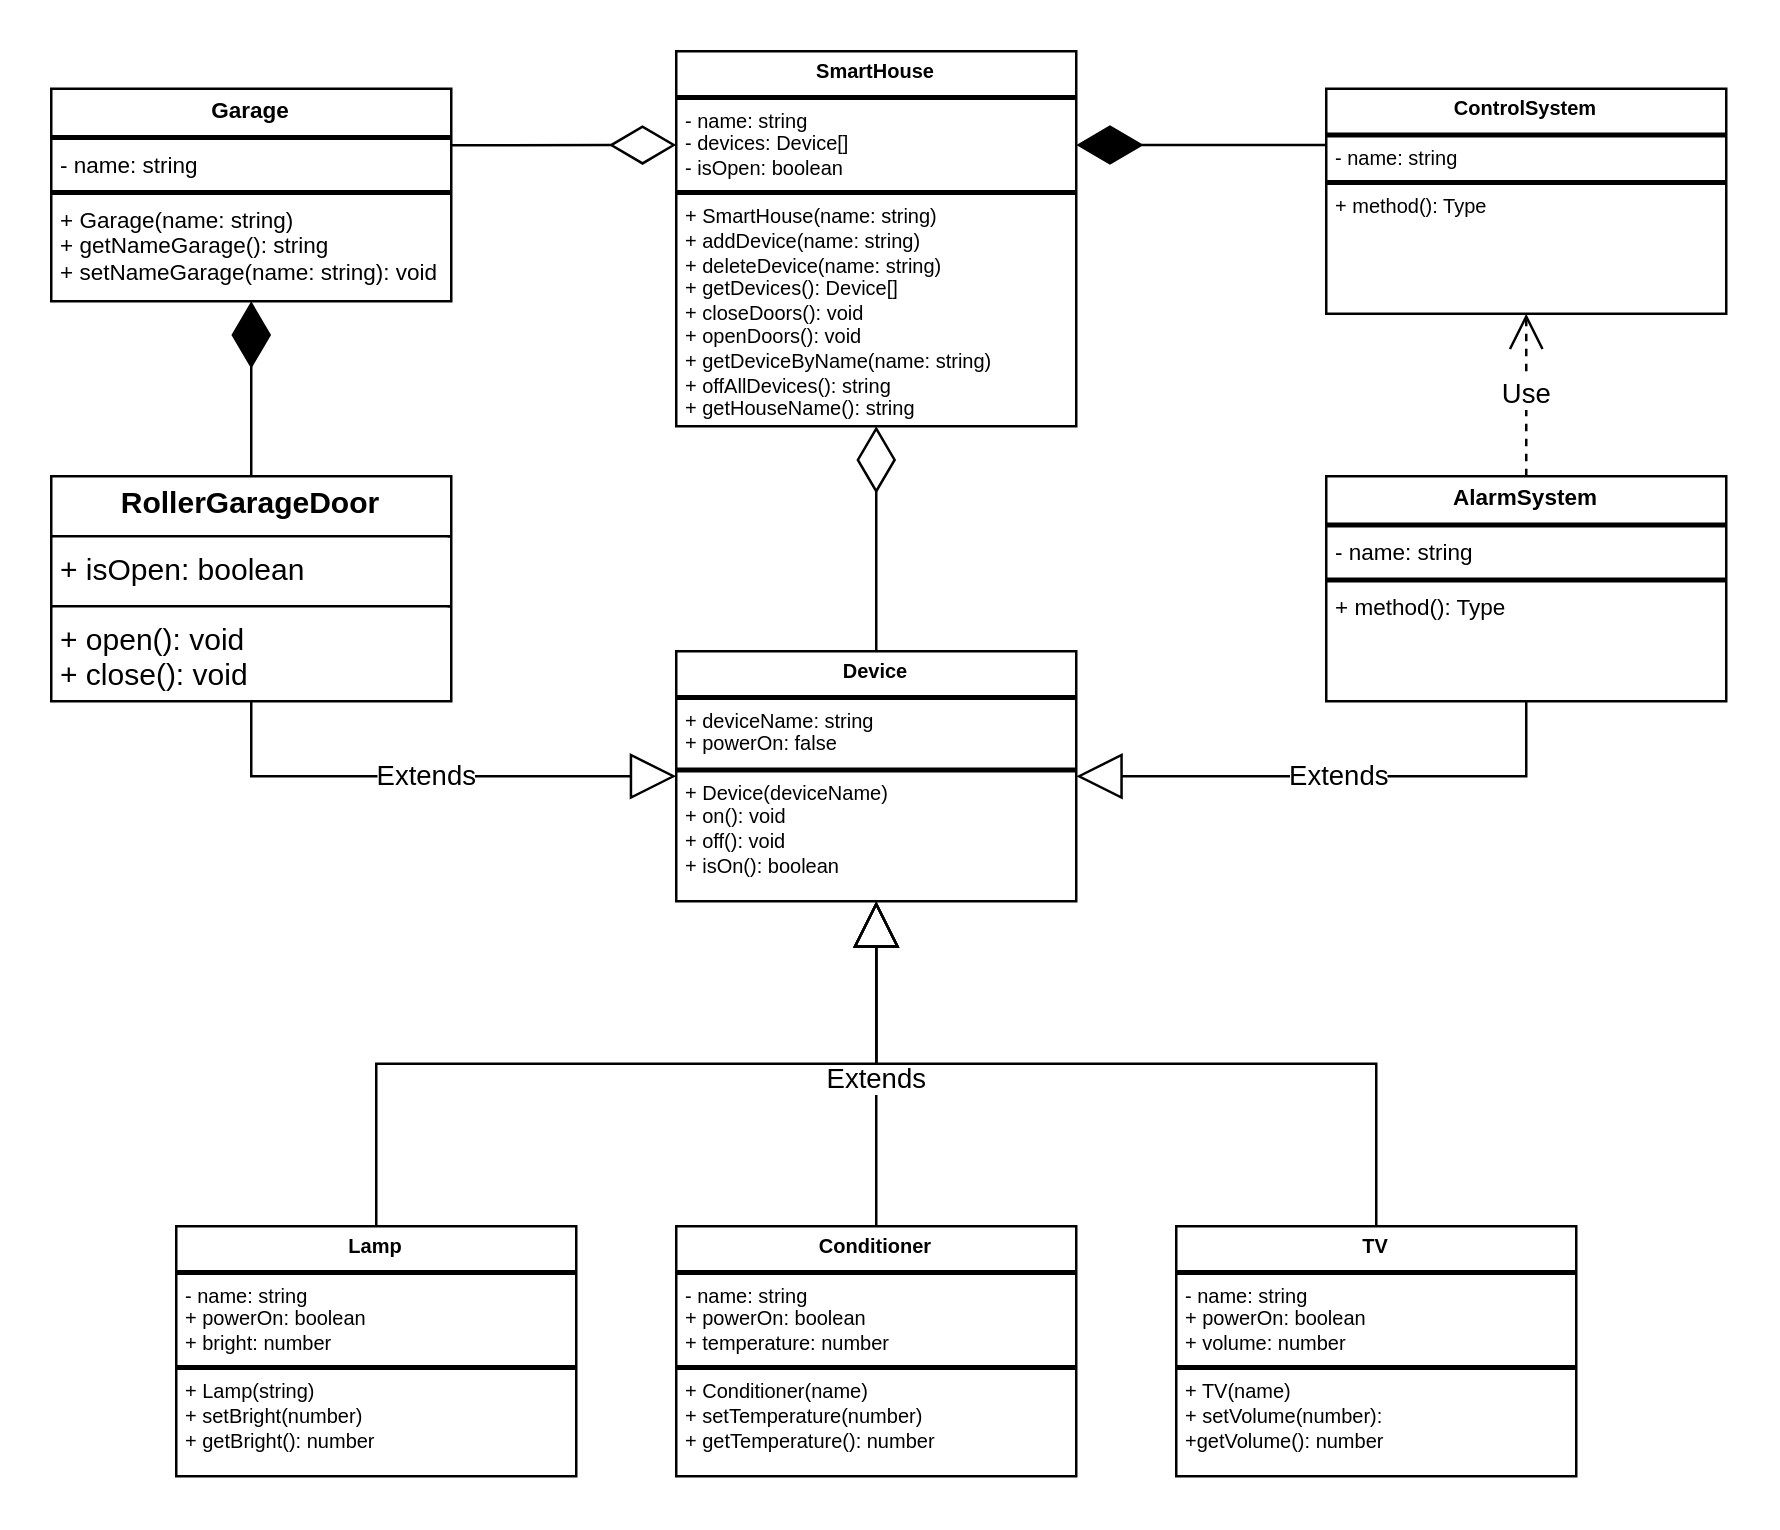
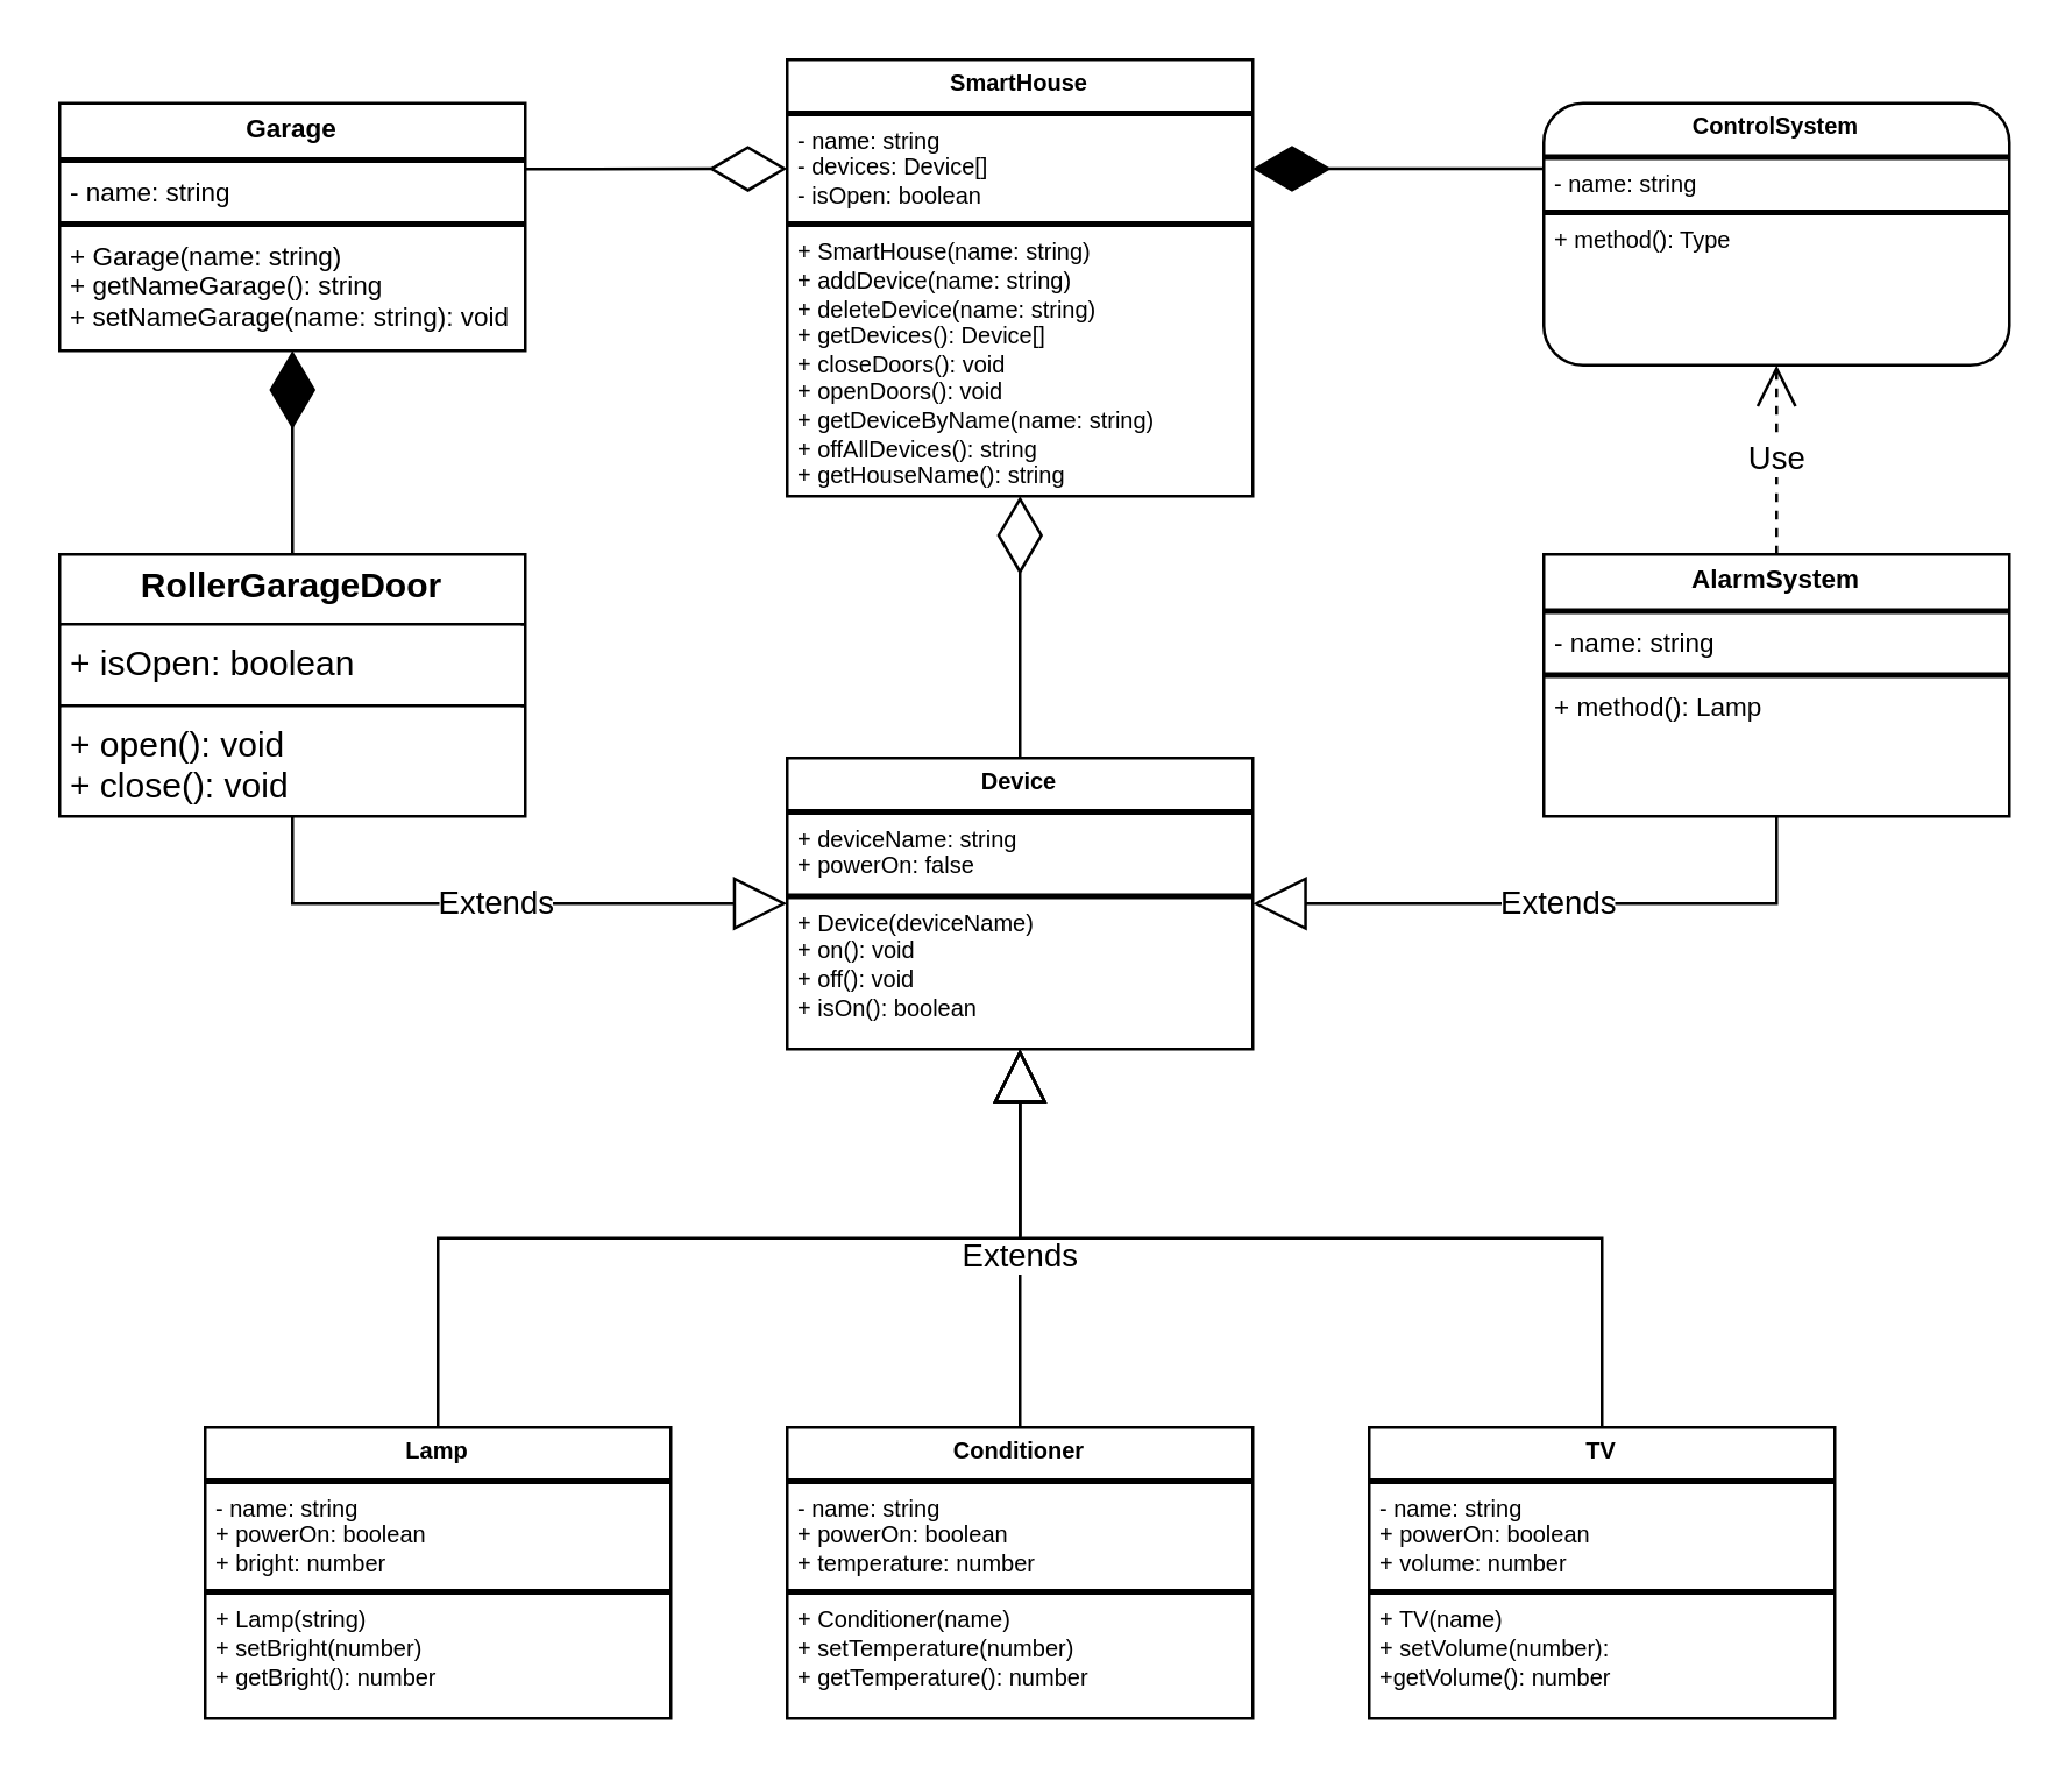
- <mxCell id="9" value="&lt;p style=&quot;margin: 4px 0px 0px; text-align: center; font-size: 8px;&quot;&gt;&lt;b&gt;ControlSystem&lt;/b&gt;&lt;/p&gt;&lt;hr style=&quot;border-style: solid; font-size: 8px;&quot;&gt;&lt;p style=&quot;margin: 0px 0px 0px 4px; font-size: 8px;&quot;&gt;- name: string&lt;/p&gt;&lt;hr style=&quot;border-style: solid; font-size: 8px;&quot;&gt;&lt;p style=&quot;margin: 0px 0px 0px 4px; font-size: 8px;&quot;&gt;+ method(): Type&lt;/p&gt;" style="verticalAlign=top;align=left;overflow=fill;html=1;whiteSpace=wrap;fillColor=none;fontSize=8;" vertex="1" parent="1"><mxGeometry x="530" y="35" width="160" height="90" as="geometry" /></mxCell>
+ <mxCell id="9" value="&lt;p style=&quot;margin: 4px 0px 0px; text-align: center; font-size: 8px;&quot;&gt;&lt;b&gt;ControlSystem&lt;/b&gt;&lt;/p&gt;&lt;hr style=&quot;border-style: solid; font-size: 8px;&quot;&gt;&lt;p style=&quot;margin: 0px 0px 0px 4px; font-size: 8px;&quot;&gt;- name: string&lt;/p&gt;&lt;hr style=&quot;border-style: solid; font-size: 8px;&quot;&gt;&lt;p style=&quot;margin: 0px 0px 0px 4px; font-size: 8px;&quot;&gt;+ method(): Type&lt;/p&gt;" style="verticalAlign=top;align=left;overflow=fill;html=1;whiteSpace=wrap;fillColor=none;fontSize=8;rounded=1;" vertex="1" parent="1"><mxGeometry x="530" y="35" width="160" height="90" as="geometry" /></mxCell>
- <mxCell id="10" value="&lt;p style=&quot;margin: 4px 0px 0px; text-align: center; font-size: 9px;&quot;&gt;&lt;b style=&quot;font-size: 9px;&quot;&gt;AlarmSystem&lt;/b&gt;&lt;/p&gt;&lt;hr style=&quot;border-style: solid; font-size: 9px;&quot;&gt;&lt;p style=&quot;margin: 0px 0px 0px 4px; font-size: 9px;&quot;&gt;- name: string&lt;/p&gt;&lt;hr style=&quot;border-style: solid; font-size: 9px;&quot;&gt;&lt;p style=&quot;margin: 0px 0px 0px 4px; font-size: 9px;&quot;&gt;+ method(): Type&lt;/p&gt;" style="verticalAlign=top;align=left;overflow=fill;html=1;whiteSpace=wrap;fillColor=none;fontSize=9;" vertex="1" parent="1"><mxGeometry x="530" y="190" width="160" height="90" as="geometry" /></mxCell>
+ <mxCell id="10" value="&lt;p style=&quot;margin: 4px 0px 0px; text-align: center; font-size: 9px;&quot;&gt;&lt;b style=&quot;font-size: 9px;&quot;&gt;AlarmSystem&lt;/b&gt;&lt;/p&gt;&lt;hr style=&quot;border-style: solid; font-size: 9px;&quot;&gt;&lt;p style=&quot;margin: 0px 0px 0px 4px; font-size: 9px;&quot;&gt;- name: string&lt;/p&gt;&lt;hr style=&quot;border-style: solid; font-size: 9px;&quot;&gt;&lt;p style=&quot;margin: 0px 0px 0px 4px; font-size: 9px;&quot;&gt;+ method(): Lamp&lt;/p&gt;" style="verticalAlign=top;align=left;overflow=fill;html=1;whiteSpace=wrap;fillColor=none;fontSize=9;" vertex="1" parent="1"><mxGeometry x="530" y="190" width="160" height="90" as="geometry" /></mxCell>
